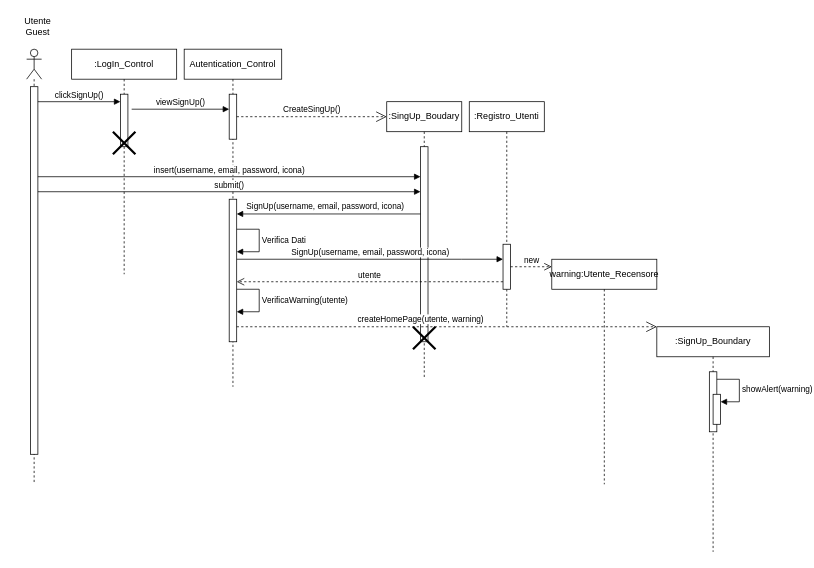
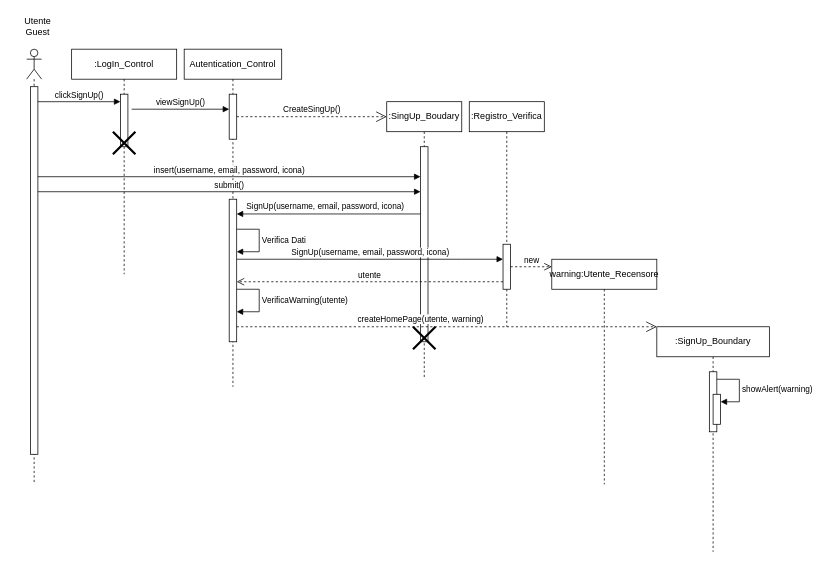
- <mxCell id="20" value=":Registro_Utenti" style="shape=umlLifeline;perimeter=lifelinePerimeter;whiteSpace=wrap;html=1;container=1;dropTarget=0;collapsible=0;recursiveResize=0;outlineConnect=0;portConstraint=eastwest;newEdgeStyle={&quot;curved&quot;:0,&quot;rounded&quot;:0};" vertex="1" parent="1"><mxGeometry x="625" y="135" width="100" height="300" as="geometry" /></mxCell>
+ <mxCell id="20" value=":Registro_Verifica" style="shape=umlLifeline;perimeter=lifelinePerimeter;whiteSpace=wrap;html=1;container=1;dropTarget=0;collapsible=0;recursiveResize=0;outlineConnect=0;portConstraint=eastwest;newEdgeStyle={&quot;curved&quot;:0,&quot;rounded&quot;:0};" vertex="1" parent="1"><mxGeometry x="625" y="135" width="100" height="300" as="geometry" /></mxCell>
